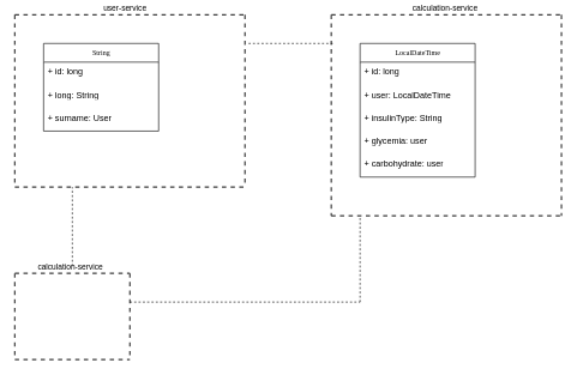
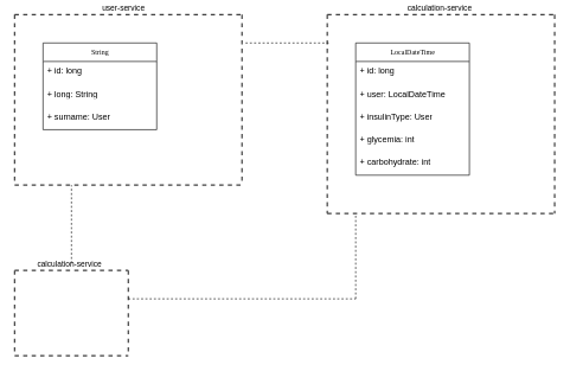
- <mxCell id="9" value="+ insulinType: String" style="text;html=1;strokeColor=none;fillColor=none;align=left;verticalAlign=top;spacingLeft=4;spacingRight=4;whiteSpace=wrap;overflow=hidden;rotatable=0;points=[[0,0.5],[1,0.5]];portConstraint=eastwest;" vertex="1" parent="6"><mxGeometry y="90" width="160" height="32" as="geometry" /></mxCell>
+ <mxCell id="9" value="+ insulinType: User" style="text;html=1;strokeColor=none;fillColor=none;align=left;verticalAlign=top;spacingLeft=4;spacingRight=4;whiteSpace=wrap;overflow=hidden;rotatable=0;points=[[0,0.5],[1,0.5]];portConstraint=eastwest;" vertex="1" parent="6"><mxGeometry y="90" width="160" height="32" as="geometry" /></mxCell>
- <mxCell id="10" value="+ glycemia: user" style="text;html=1;strokeColor=none;fillColor=none;align=left;verticalAlign=top;spacingLeft=4;spacingRight=4;whiteSpace=wrap;overflow=hidden;rotatable=0;points=[[0,0.5],[1,0.5]];portConstraint=eastwest;" vertex="1" parent="6"><mxGeometry y="122" width="160" height="32" as="geometry" /></mxCell>
+ <mxCell id="10" value="+ glycemia: int" style="text;html=1;strokeColor=none;fillColor=none;align=left;verticalAlign=top;spacingLeft=4;spacingRight=4;whiteSpace=wrap;overflow=hidden;rotatable=0;points=[[0,0.5],[1,0.5]];portConstraint=eastwest;" vertex="1" parent="6"><mxGeometry y="122" width="160" height="32" as="geometry" /></mxCell>
- <mxCell id="11" value="+ carbohydrate: user" style="text;html=1;strokeColor=none;fillColor=none;align=left;verticalAlign=top;spacingLeft=4;spacingRight=4;whiteSpace=wrap;overflow=hidden;rotatable=0;points=[[0,0.5],[1,0.5]];portConstraint=eastwest;" vertex="1" parent="6"><mxGeometry y="154" width="160" height="32" as="geometry" /></mxCell>
+ <mxCell id="11" value="+ carbohydrate: int" style="text;html=1;strokeColor=none;fillColor=none;align=left;verticalAlign=top;spacingLeft=4;spacingRight=4;whiteSpace=wrap;overflow=hidden;rotatable=0;points=[[0,0.5],[1,0.5]];portConstraint=eastwest;" vertex="1" parent="6"><mxGeometry y="154" width="160" height="32" as="geometry" /></mxCell>
